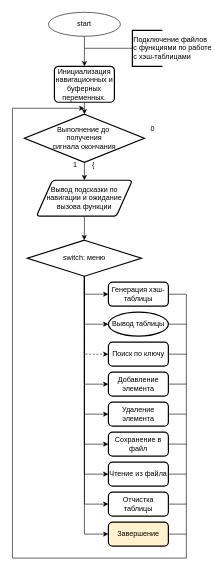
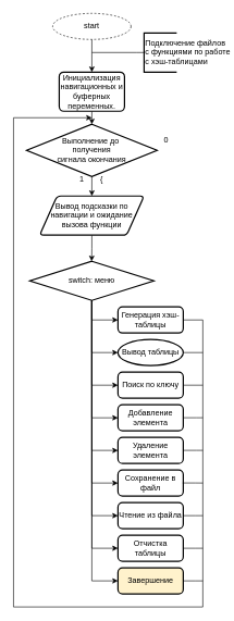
- <mxCell id="2" value="start" style="ellipse;whiteSpace=wrap;html=1;" vertex="1" parent="1"><mxGeometry x="80" y="20" width="120" height="40" as="geometry" /></mxCell>
+ <mxCell id="2" value="start" style="ellipse;whiteSpace=wrap;html=1;dashed=1;" vertex="1" parent="1"><mxGeometry x="80" y="20" width="120" height="40" as="geometry" /></mxCell>
- <mxCell id="22" style="edgeStyle=orthogonalEdgeStyle;rounded=0;orthogonalLoop=1;jettySize=auto;html=1;exitX=0.5;exitY=1;exitDx=0;exitDy=0;exitPerimeter=0;entryX=0;entryY=0.5;entryDx=0;entryDy=0;dashed=1;" edge="1" parent="1" target="24" source="16"><mxGeometry relative="1" as="geometry"><mxPoint x="120.476" y="730" as="targetPoint" /><mxPoint x="140" y="510" as="sourcePoint" /><Array as="points"><mxPoint x="140" y="590" /></Array></mxGeometry></mxCell>
+ <mxCell id="22" style="edgeStyle=orthogonalEdgeStyle;rounded=0;orthogonalLoop=1;jettySize=auto;html=1;exitX=0.5;exitY=1;exitDx=0;exitDy=0;exitPerimeter=0;entryX=0;entryY=0.5;entryDx=0;entryDy=0;" edge="1" parent="1" target="24" source="16"><mxGeometry relative="1" as="geometry"><mxPoint x="120.476" y="730" as="targetPoint" /><mxPoint x="140" y="510" as="sourcePoint" /><Array as="points"><mxPoint x="140" y="590" /></Array></mxGeometry></mxCell>
